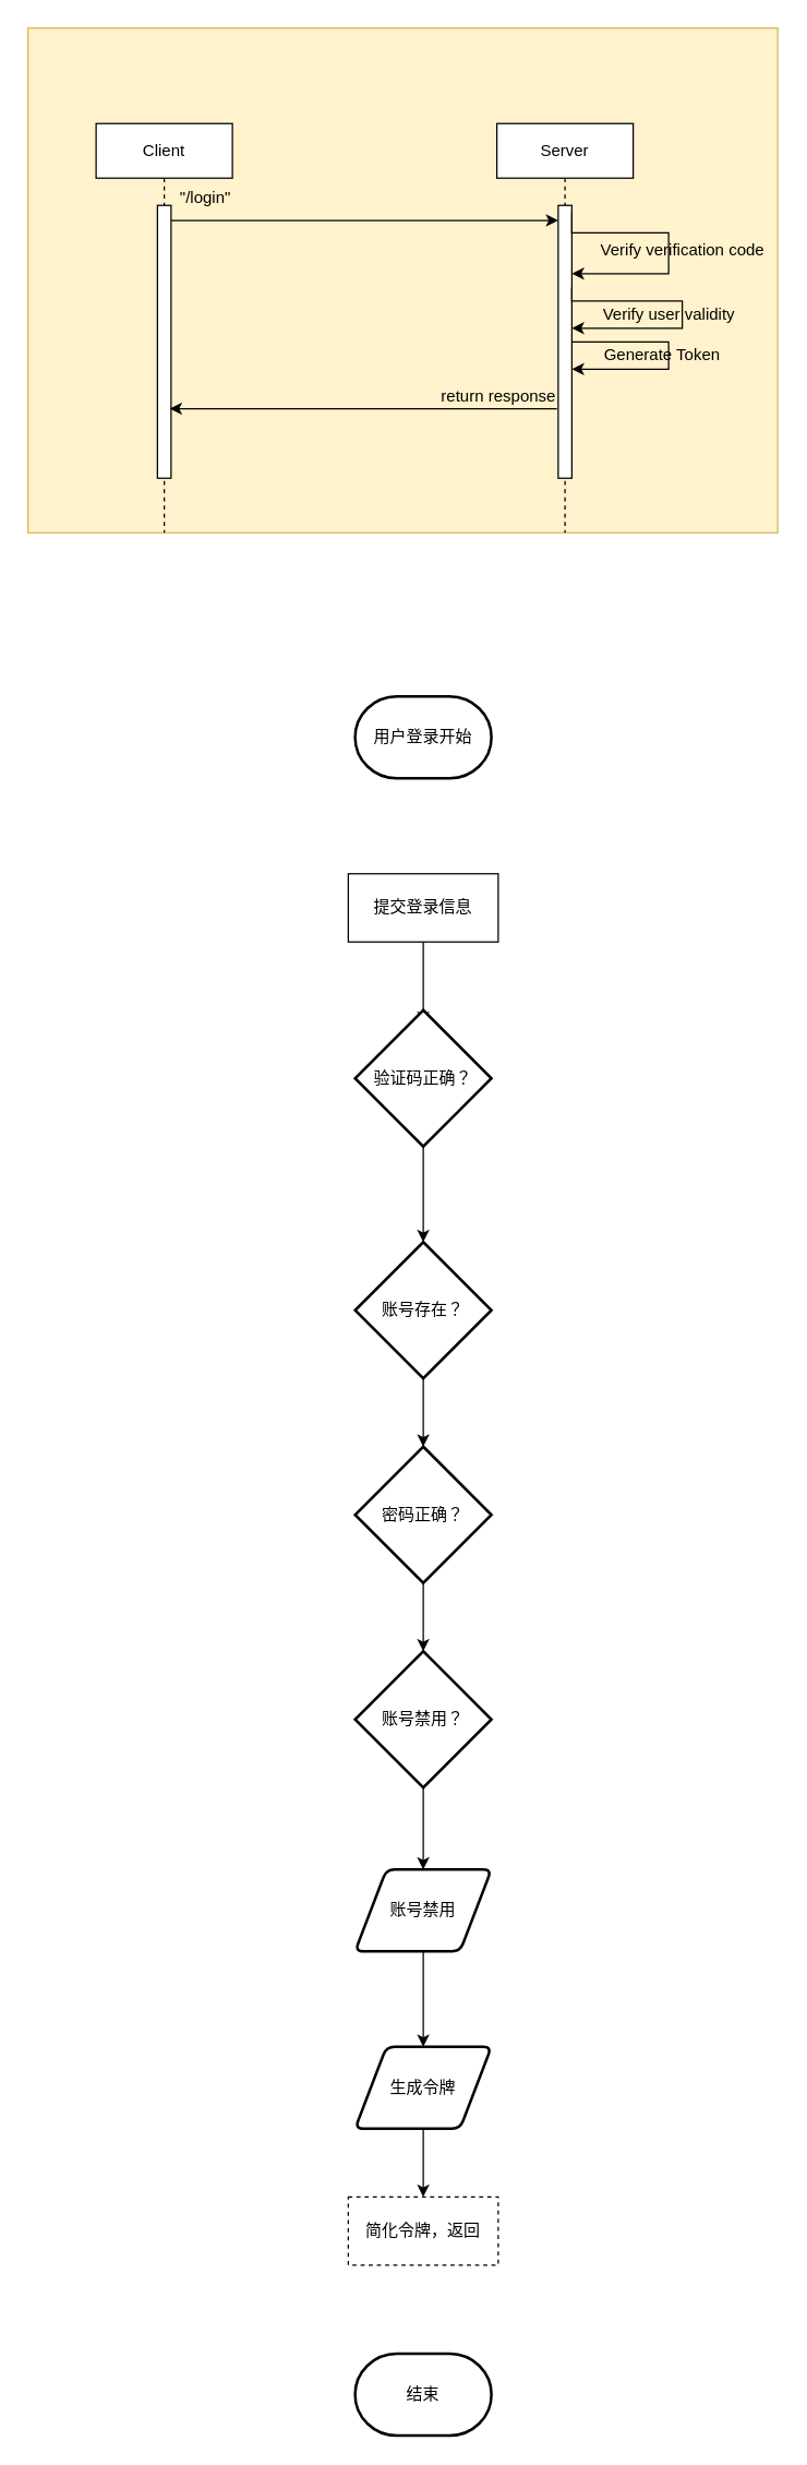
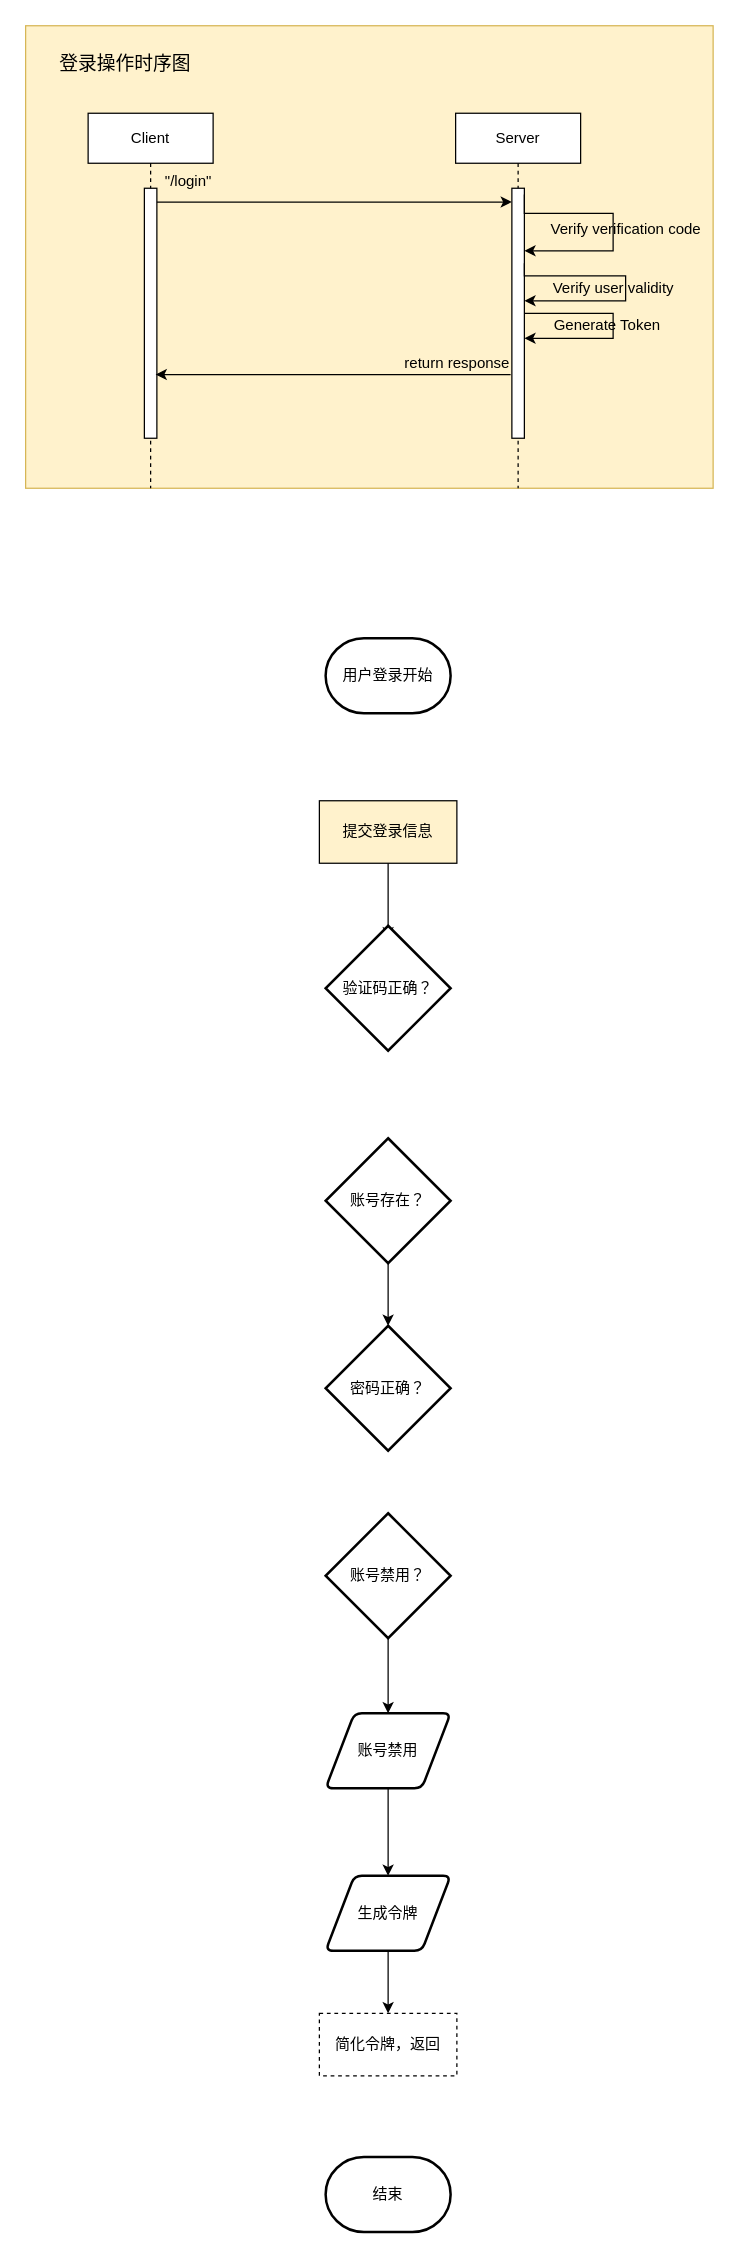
+ <mxCell id="17" value="登录操作时序图" style="text;html=1;align=center;verticalAlign=middle;whiteSpace=wrap;rounded=0;fontSize=15;" vertex="1" parent="1"><mxGeometry x="30" y="35" width="140" height="30" as="geometry" /></mxCell>
- <mxCell id="19" value="提交登录信息" style="html=1;whiteSpace=wrap;" vertex="1" parent="1"><mxGeometry x="255" y="640" width="110" height="50" as="geometry" /></mxCell>
+ <mxCell id="19" value="提交登录信息" style="html=1;whiteSpace=wrap;fillColor=#fff2cc;" vertex="1" parent="1"><mxGeometry x="255" y="640" width="110" height="50" as="geometry" /></mxCell>
- <mxCell id="28" style="edgeStyle=orthogonalEdgeStyle;rounded=0;orthogonalLoop=1;jettySize=auto;html=1;exitX=0.5;exitY=1;exitDx=0;exitDy=0;exitPerimeter=0;entryX=0.5;entryY=0;entryDx=0;entryDy=0;entryPerimeter=0;" edge="1" parent="1" source="27" target="21"><mxGeometry relative="1" as="geometry" /></mxCell>
- <mxCell id="26" style="edgeStyle=orthogonalEdgeStyle;rounded=0;orthogonalLoop=1;jettySize=auto;html=1;exitX=0.5;exitY=1;exitDx=0;exitDy=0;exitPerimeter=0;entryX=0.5;entryY=0;entryDx=0;entryDy=0;entryPerimeter=0;" edge="1" parent="1" source="22" target="24"><mxGeometry relative="1" as="geometry" /></mxCell>
